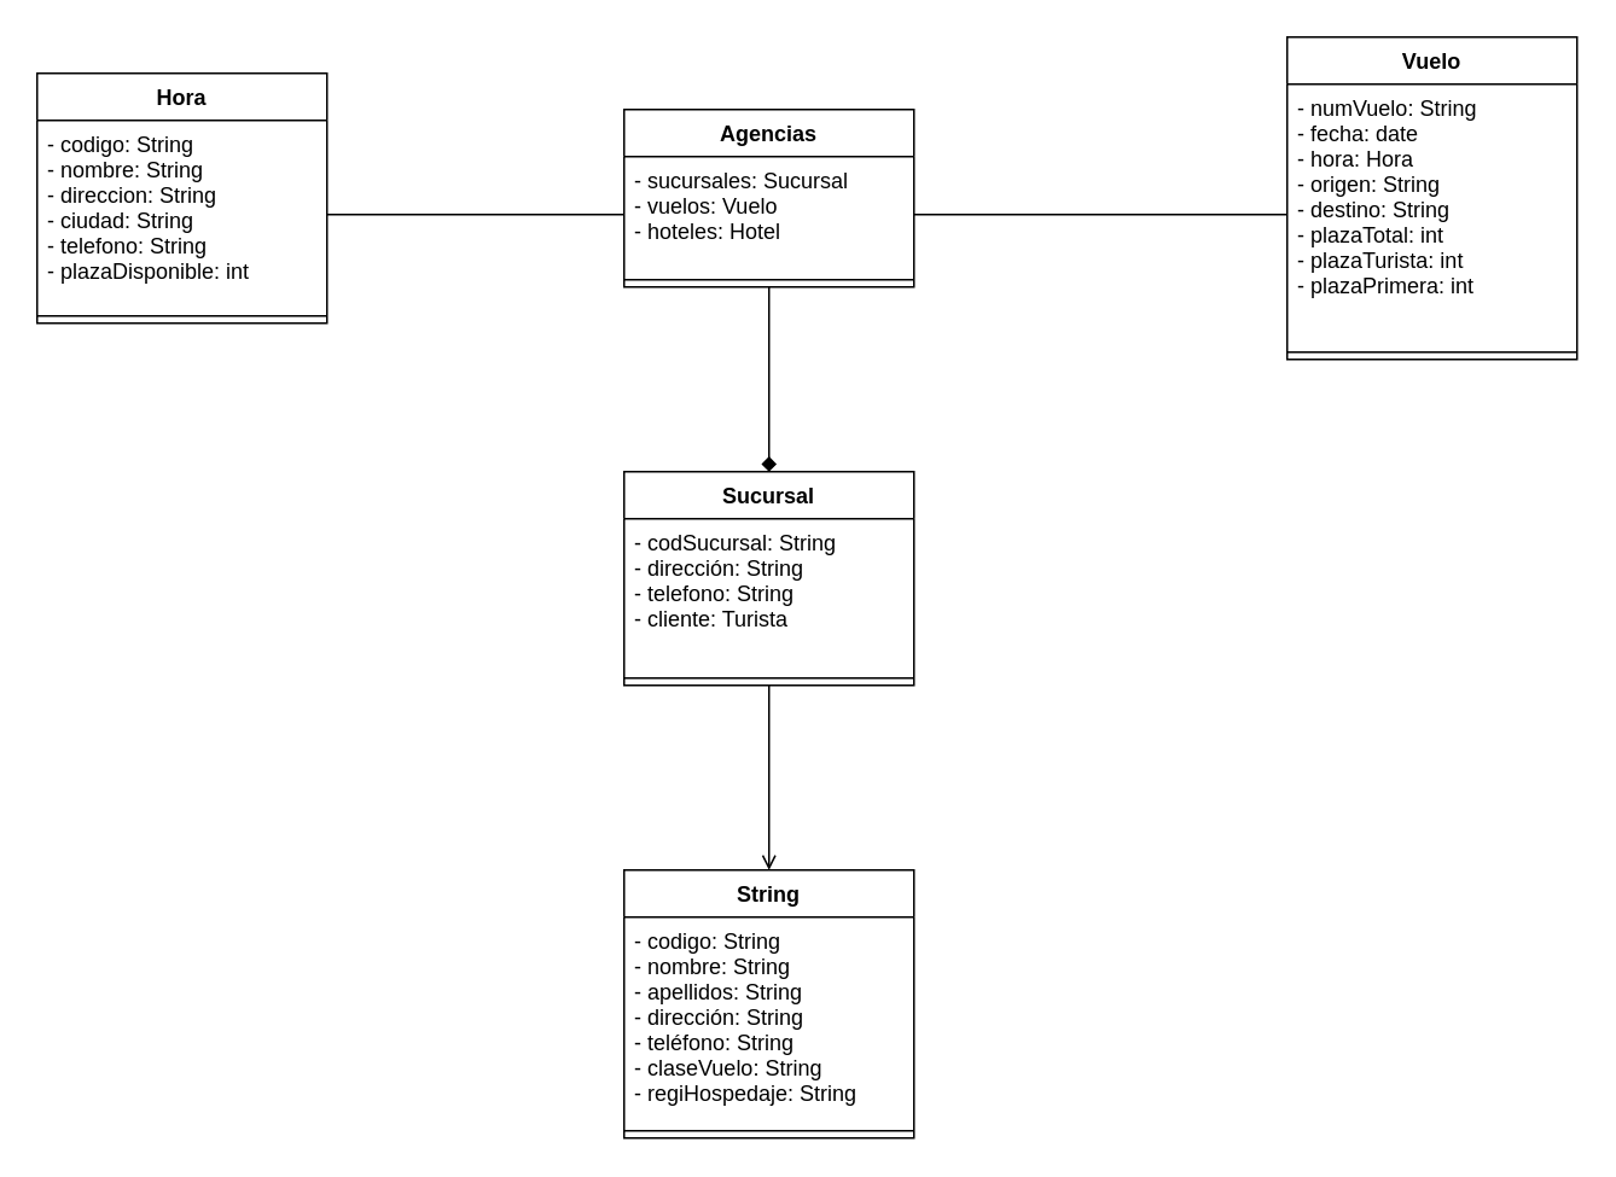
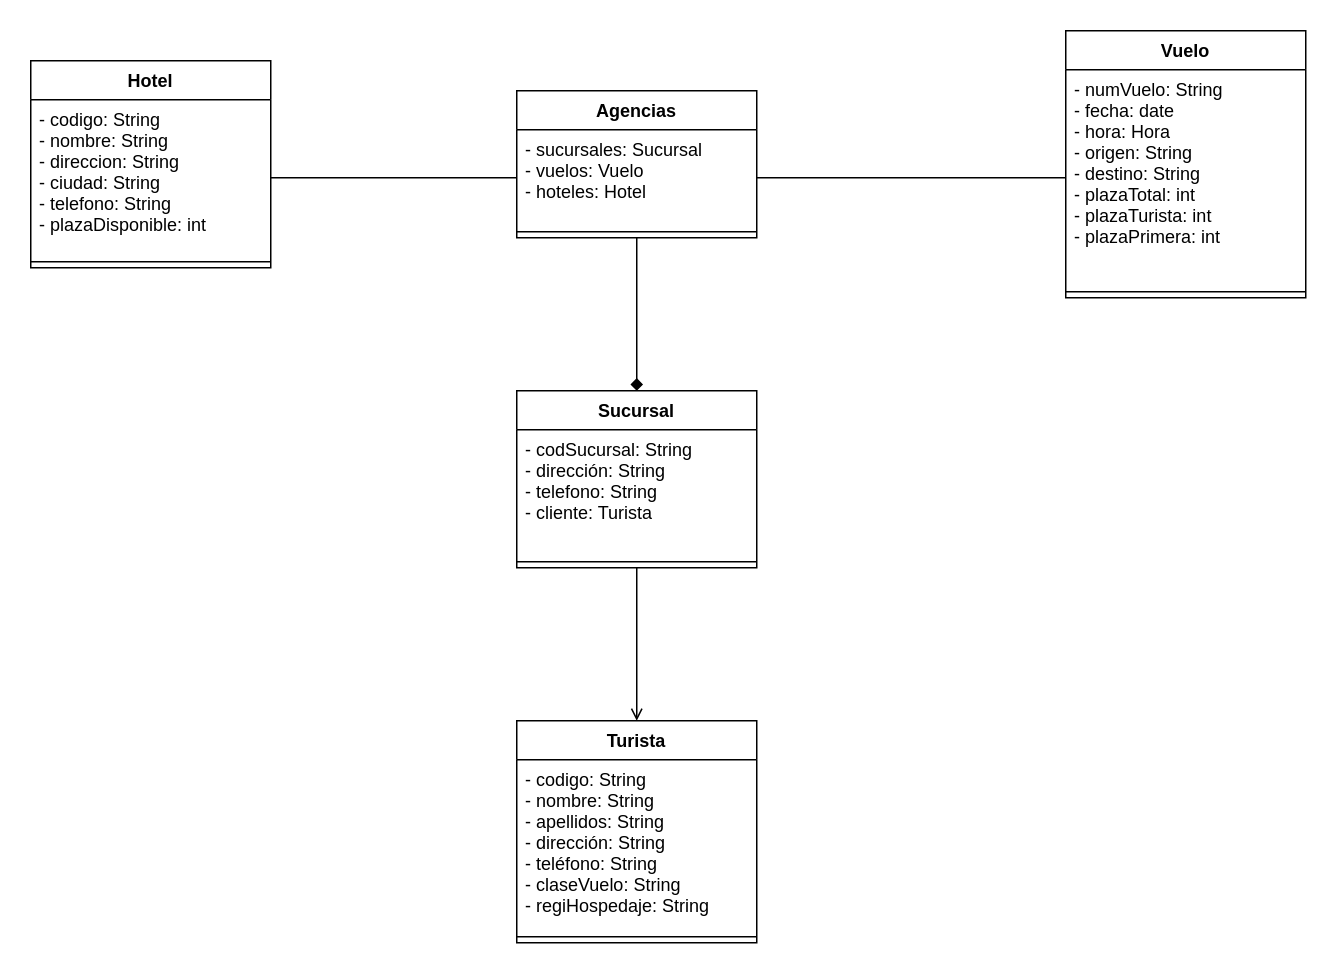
- <mxCell id="14" value="Hora" style="swimlane;fontStyle=1;align=center;verticalAlign=top;childLayout=stackLayout;horizontal=1;startSize=26;horizontalStack=0;resizeParent=1;resizeParentMax=0;resizeLast=0;collapsible=1;marginBottom=0;" vertex="1" parent="1"><mxGeometry x="20" y="40" width="160" height="138" as="geometry" /></mxCell>
+ <mxCell id="14" value="Hotel" style="swimlane;fontStyle=1;align=center;verticalAlign=top;childLayout=stackLayout;horizontal=1;startSize=26;horizontalStack=0;resizeParent=1;resizeParentMax=0;resizeLast=0;collapsible=1;marginBottom=0;" vertex="1" parent="1"><mxGeometry x="20" y="40" width="160" height="138" as="geometry" /></mxCell>
- <mxCell id="11" value="String" style="swimlane;fontStyle=1;align=center;verticalAlign=top;childLayout=stackLayout;horizontal=1;startSize=26;horizontalStack=0;resizeParent=1;resizeParentMax=0;resizeLast=0;collapsible=1;marginBottom=0;" vertex="1" parent="1"><mxGeometry x="344" y="480" width="160" height="148" as="geometry" /></mxCell>
+ <mxCell id="11" value="Turista" style="swimlane;fontStyle=1;align=center;verticalAlign=top;childLayout=stackLayout;horizontal=1;startSize=26;horizontalStack=0;resizeParent=1;resizeParentMax=0;resizeLast=0;collapsible=1;marginBottom=0;" vertex="1" parent="1"><mxGeometry x="344" y="480" width="160" height="148" as="geometry" /></mxCell>
